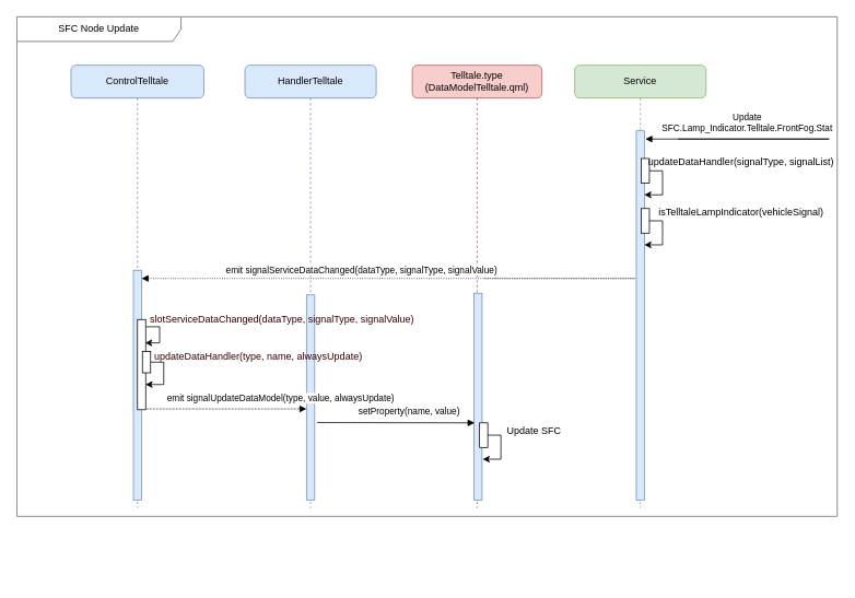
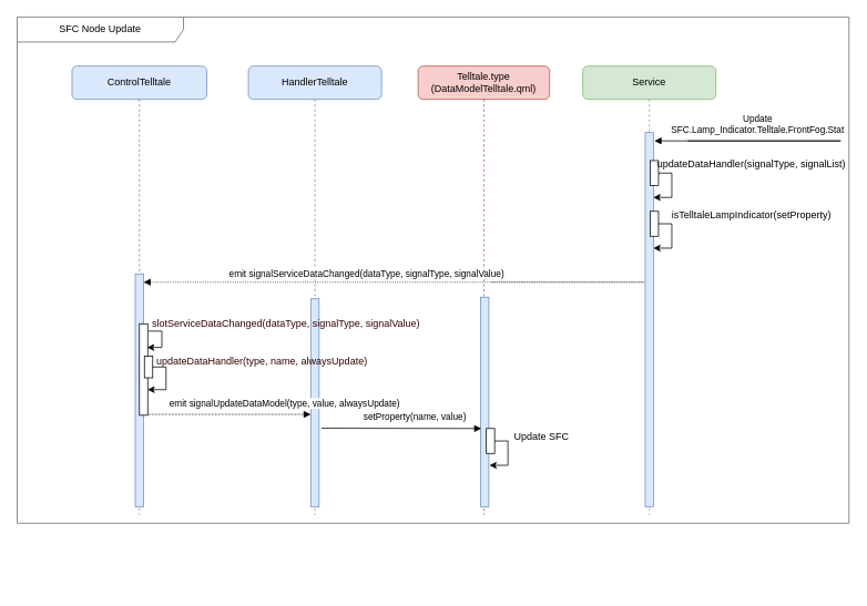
- <mxCell id="18" value="isTelltaleLampIndicator(vehicleSignal)" style="text;html=1;strokeColor=none;fillColor=none;align=center;verticalAlign=middle;whiteSpace=wrap;rounded=0;" vertex="1" parent="10"><mxGeometry x="86" y="169" width="234" height="20" as="geometry" /></mxCell>
+ <mxCell id="18" value="isTelltaleLampIndicator(setProperty)" style="text;html=1;strokeColor=none;fillColor=none;align=center;verticalAlign=middle;whiteSpace=wrap;rounded=0;" vertex="1" parent="10"><mxGeometry x="86" y="169" width="234" height="20" as="geometry" /></mxCell>
